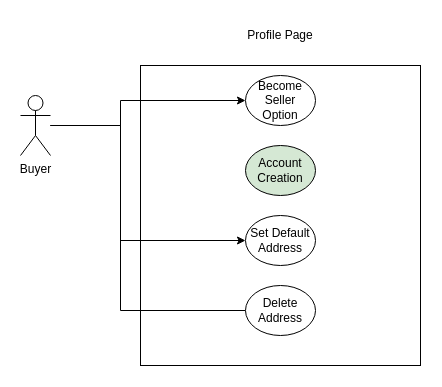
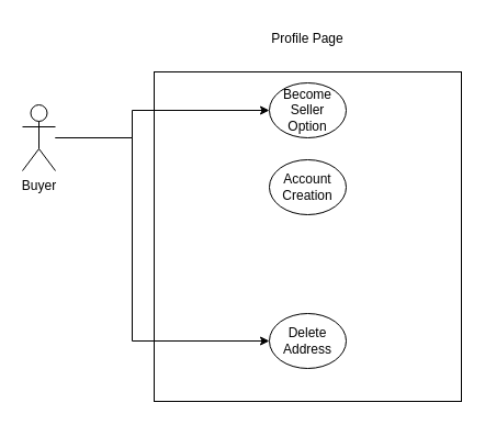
- <mxCell id="10" value="Account Creation" style="ellipse;whiteSpace=wrap;html=1;fillColor=#d5e8d4;" vertex="1" parent="1"><mxGeometry x="245" y="145" width="70" height="50" as="geometry" /></mxCell>
+ <mxCell id="10" value="Account Creation" style="ellipse;whiteSpace=wrap;html=1;" vertex="1" parent="1"><mxGeometry x="245" y="145" width="70" height="50" as="geometry" /></mxCell>
- <mxCell id="4" style="edgeStyle=orthogonalEdgeStyle;rounded=0;orthogonalLoop=1;jettySize=auto;html=1;entryX=0;entryY=0.5;entryDx=0;entryDy=0;" edge="1" parent="1" source="6" target="9"><mxGeometry relative="1" as="geometry"><Array as="points"><mxPoint x="120" y="125" /><mxPoint x="120" y="240" /></Array></mxGeometry></mxCell>
- <mxCell id="9" value="Set Default Address" style="ellipse;whiteSpace=wrap;html=1;" vertex="1" parent="1"><mxGeometry x="245" y="215" width="70" height="50" as="geometry" /></mxCell>
- <mxCell id="5" style="edgeStyle=orthogonalEdgeStyle;rounded=0;orthogonalLoop=1;jettySize=auto;html=1;entryX=0;entryY=0.5;entryDx=0;entryDy=0;endArrow=none;" edge="1" parent="1" source="6" target="11"><mxGeometry relative="1" as="geometry"><Array as="points"><mxPoint x="120" y="125" /><mxPoint x="120" y="310" /></Array></mxGeometry></mxCell>
+ <mxCell id="5" style="edgeStyle=orthogonalEdgeStyle;rounded=0;orthogonalLoop=1;jettySize=auto;html=1;entryX=0;entryY=0.5;entryDx=0;entryDy=0;" edge="1" parent="1" source="6" target="11"><mxGeometry relative="1" as="geometry"><Array as="points"><mxPoint x="120" y="125" /><mxPoint x="120" y="310" /></Array></mxGeometry></mxCell>
